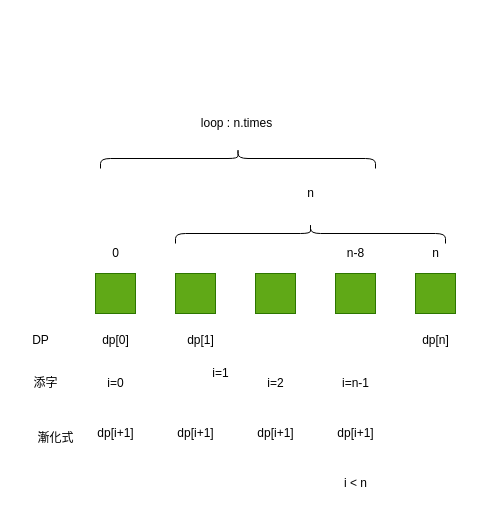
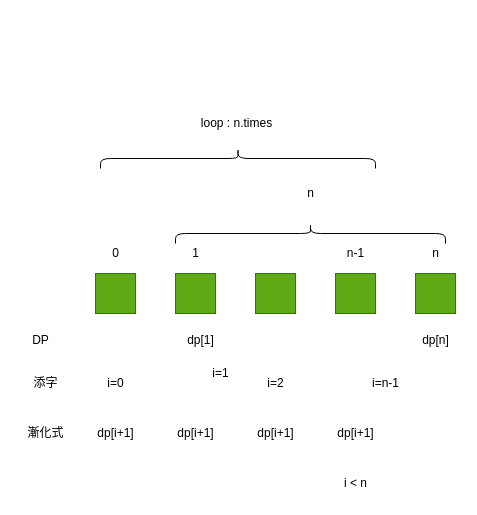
+ <mxCell id="18" value="1" style="text;html=1;align=center;verticalAlign=middle;resizable=0;points=[];autosize=1;" vertex="1" parent="1"><mxGeometry x="185" y="243" width="20" height="20" as="geometry" /></mxCell>
- <mxCell id="29" value="n-8" style="text;html=1;align=center;verticalAlign=middle;resizable=0;points=[];autosize=1;" vertex="1" parent="1"><mxGeometry x="340" y="243" width="30" height="20" as="geometry" /></mxCell>
+ <mxCell id="29" value="n-1" style="text;html=1;align=center;verticalAlign=middle;resizable=0;points=[];autosize=1;" vertex="1" parent="1"><mxGeometry x="340" y="243" width="30" height="20" as="geometry" /></mxCell>
- <mxCell id="8" value="dp[0]" style="text;html=1;align=center;verticalAlign=middle;resizable=0;points=[];autosize=1;" vertex="1" parent="1"><mxGeometry x="95" y="330" width="40" height="20" as="geometry" /></mxCell>
- <mxCell id="13" value="i=n-1" style="text;html=1;align=center;verticalAlign=middle;resizable=0;points=[];autosize=1;" vertex="1" parent="1"><mxGeometry x="335" y="373" width="40" height="20" as="geometry" /></mxCell>
+ <mxCell id="13" value="i=n-1" style="text;html=1;align=center;verticalAlign=middle;resizable=0;points=[];autosize=1;" vertex="1" parent="1"><mxGeometry x="365" y="373" width="40" height="20" as="geometry" /></mxCell>
- <mxCell id="26" value="漸化式" style="text;html=1;align=center;verticalAlign=middle;resizable=0;points=[];autosize=1;" vertex="1" parent="1"><mxGeometry x="30" y="428" width="50" height="20" as="geometry" /></mxCell>
+ <mxCell id="26" value="漸化式" style="text;html=1;align=center;verticalAlign=middle;resizable=0;points=[];autosize=1;" vertex="1" parent="1"><mxGeometry x="20" y="423" width="50" height="20" as="geometry" /></mxCell>
